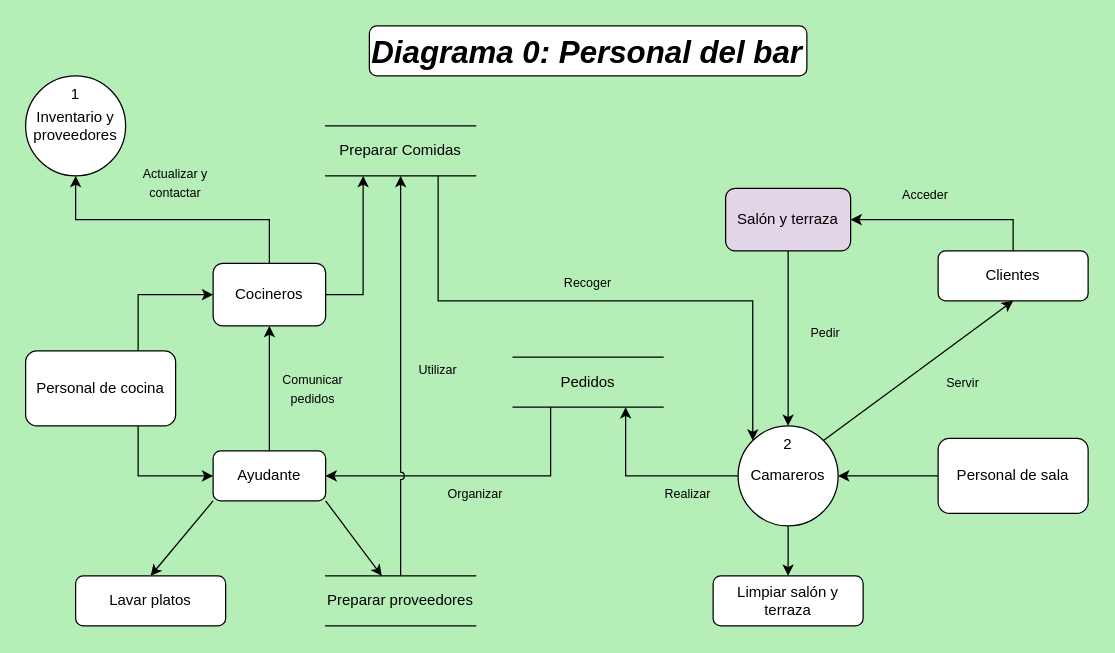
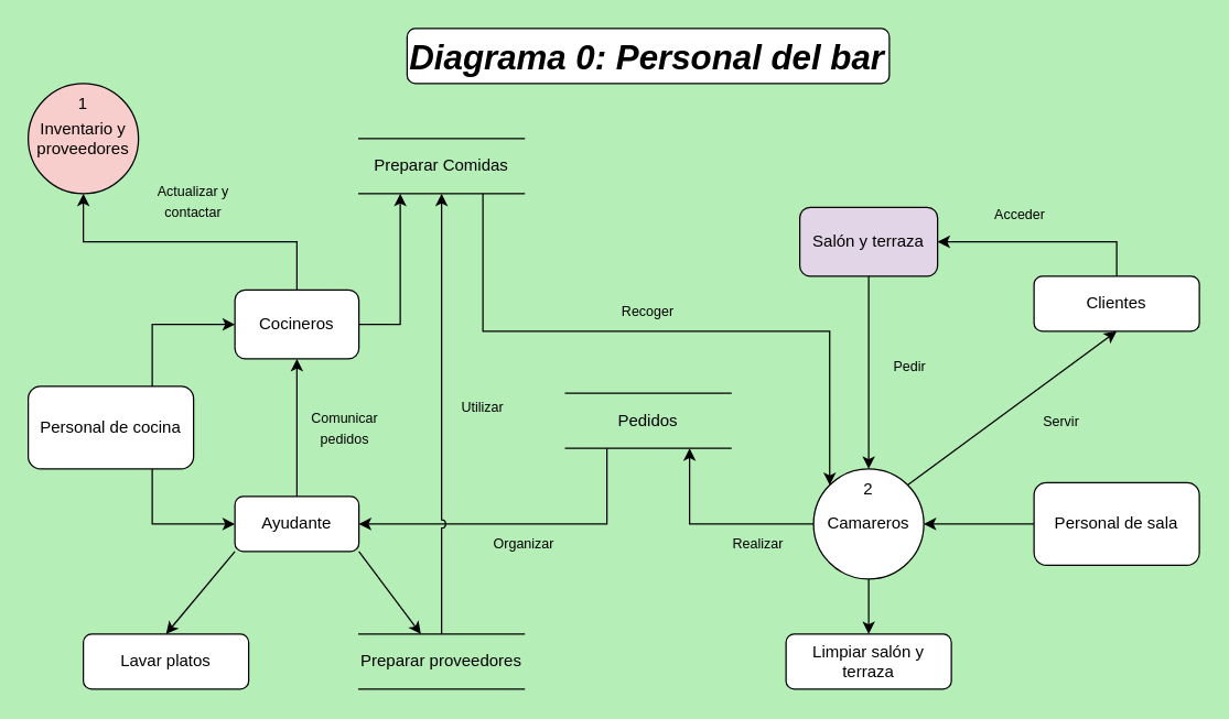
- <mxCell id="27" value="&lt;div&gt;Inventario y proveedores&lt;/div&gt;" style="ellipse;whiteSpace=wrap;html=1;aspect=fixed;" vertex="1" parent="1"><mxGeometry x="20" y="60" width="80" height="80" as="geometry" /></mxCell>
+ <mxCell id="27" value="&lt;div&gt;Inventario y proveedores&lt;/div&gt;" style="ellipse;whiteSpace=wrap;html=1;aspect=fixed;fillColor=#f8cecc;" vertex="1" parent="1"><mxGeometry x="20" y="60" width="80" height="80" as="geometry" /></mxCell>
